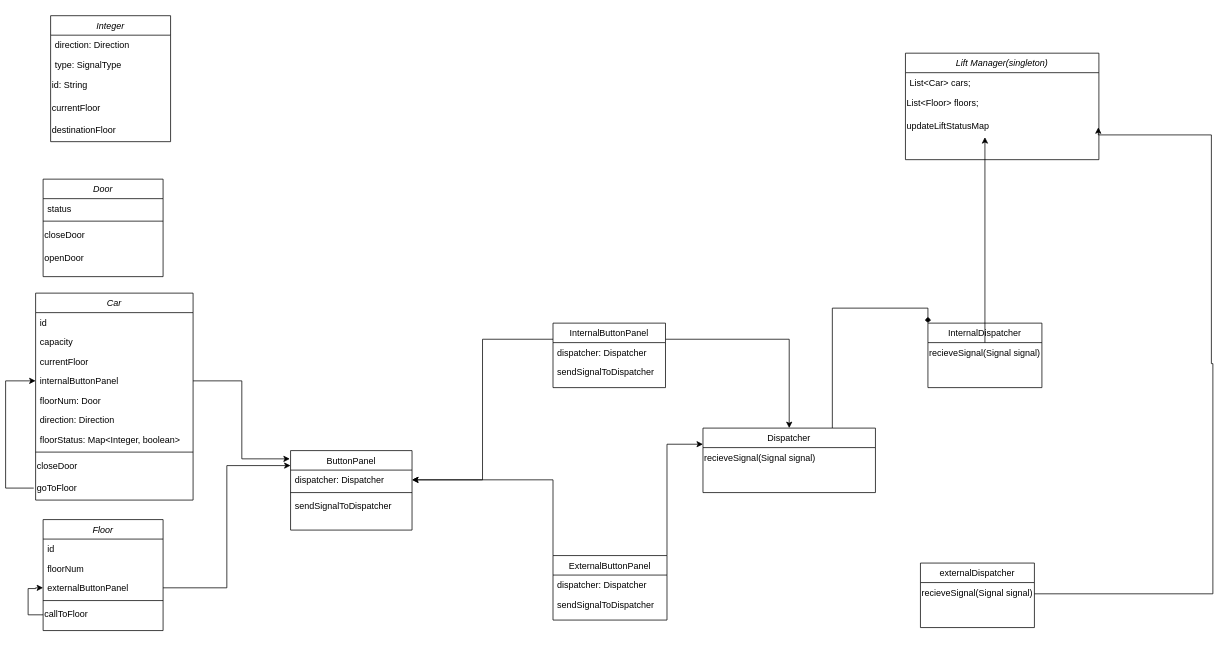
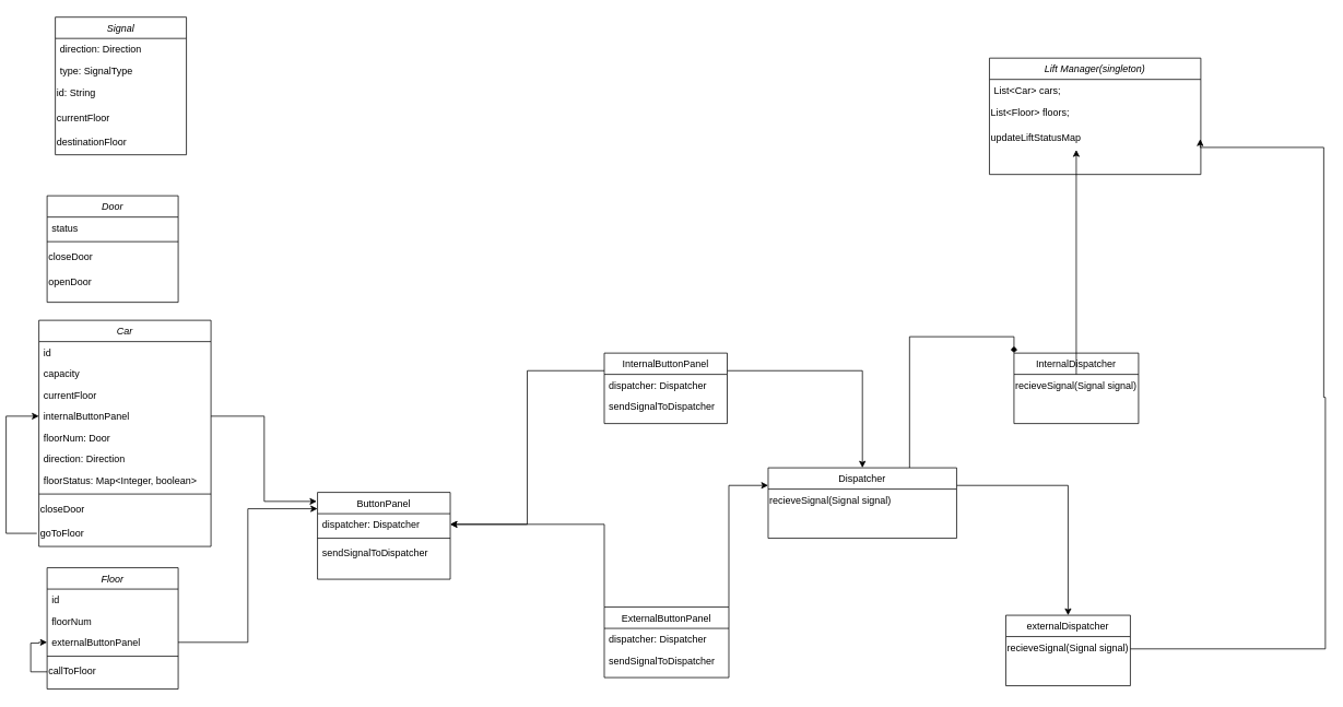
- <mxCell id="53" value="Integer" style="swimlane;fontStyle=2;align=center;verticalAlign=top;childLayout=stackLayout;horizontal=1;startSize=26;horizontalStack=0;resizeParent=1;resizeLast=0;collapsible=1;marginBottom=0;rounded=0;shadow=0;strokeWidth=1;" vertex="1" parent="1"><mxGeometry x="40" y="20" width="160" height="168" as="geometry"><mxRectangle x="230" y="140" width="160" height="26" as="alternateBounds" /></mxGeometry></mxCell>
+ <mxCell id="53" value="Signal" style="swimlane;fontStyle=2;align=center;verticalAlign=top;childLayout=stackLayout;horizontal=1;startSize=26;horizontalStack=0;resizeParent=1;resizeLast=0;collapsible=1;marginBottom=0;rounded=0;shadow=0;strokeWidth=1;" vertex="1" parent="1"><mxGeometry x="40" y="20" width="160" height="168" as="geometry"><mxRectangle x="230" y="140" width="160" height="26" as="alternateBounds" /></mxGeometry></mxCell>
+ <mxCell id="49" style="edgeStyle=orthogonalEdgeStyle;rounded=0;orthogonalLoop=1;jettySize=auto;html=1;exitX=1;exitY=0.25;exitDx=0;exitDy=0;" edge="1" parent="1" source="51" target="47"><mxGeometry relative="1" as="geometry" /></mxCell>
